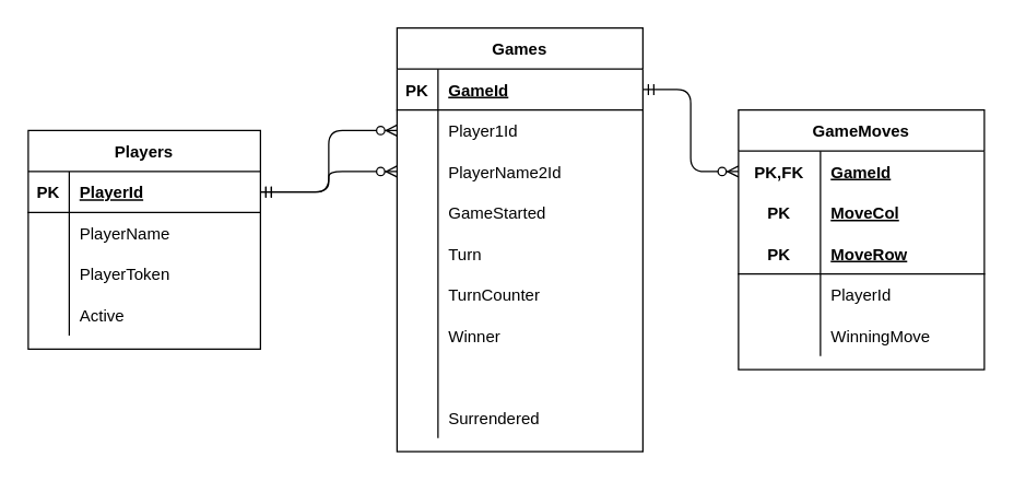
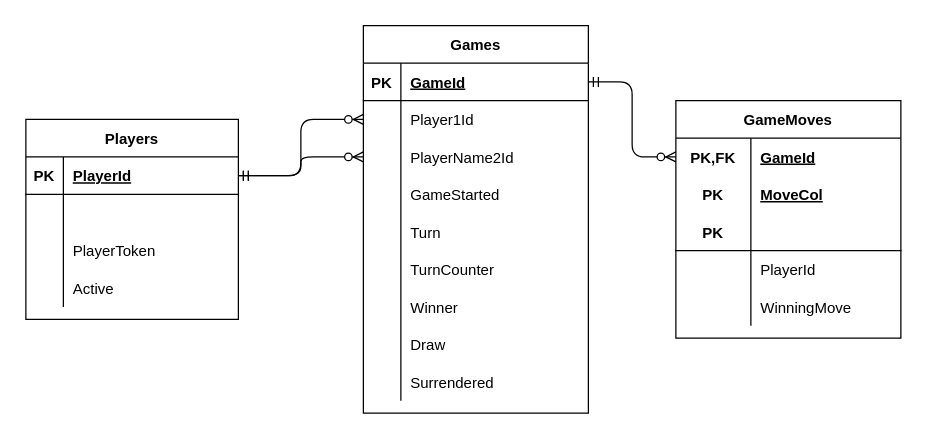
- <mxCell id="8" value="PlayerName" style="shape=partialRectangle;overflow=hidden;connectable=0;fillColor=none;top=0;left=0;bottom=0;right=0;align=left;spacingLeft=6;" parent="6" vertex="1"><mxGeometry x="30" width="140" height="30" as="geometry" /></mxCell>
- <mxCell id="52" value="MoveRow" style="shape=partialRectangle;connectable=0;fillColor=none;top=0;left=0;bottom=0;right=0;align=left;spacingLeft=6;fontStyle=5;overflow=hidden;" parent="50" vertex="1"><mxGeometry x="60" width="120" height="30" as="geometry" /></mxCell>
+ <mxCell id="39" value="Draw" style="shape=partialRectangle;connectable=0;fillColor=none;top=0;left=0;bottom=0;right=0;align=left;spacingLeft=6;overflow=hidden;" parent="37" vertex="1"><mxGeometry x="30" width="150" height="30" as="geometry" /></mxCell>
